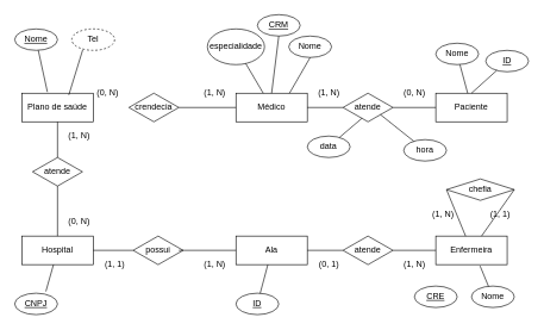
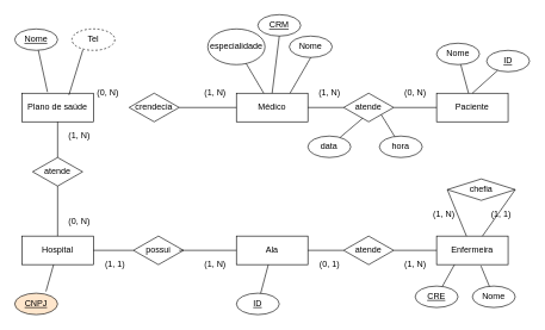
- <mxCell id="58" value="hora" style="ellipse;whiteSpace=wrap;html=1;align=center;" vertex="1" parent="1"><mxGeometry x="565" y="195" width="60" height="30" as="geometry" /></mxCell>
+ <mxCell id="58" value="hora" style="ellipse;whiteSpace=wrap;html=1;align=center;" vertex="1" parent="1"><mxGeometry x="530" y="190" width="60" height="30" as="geometry" /></mxCell>
+ <mxCell id="26" value="" style="endArrow=none;html=1;rounded=0;exitX=0.25;exitY=1;exitDx=0;exitDy=0;" edge="1" parent="1" source="4" target="16"><mxGeometry relative="1" as="geometry"><mxPoint x="244.324" y="380" as="sourcePoint" /><mxPoint x="233.68" y="417.51" as="targetPoint" /></mxGeometry></mxCell>
- <mxCell id="14" value="CNPJ" style="ellipse;whiteSpace=wrap;html=1;align=center;fontStyle=4" vertex="1" parent="1"><mxGeometry x="20" y="410" width="60" height="30" as="geometry" /></mxCell>
+ <mxCell id="14" value="CNPJ" style="ellipse;whiteSpace=wrap;html=1;align=center;fontStyle=4;fillColor=#ffe6cc;" vertex="1" parent="1"><mxGeometry x="20" y="410" width="60" height="30" as="geometry" /></mxCell>
